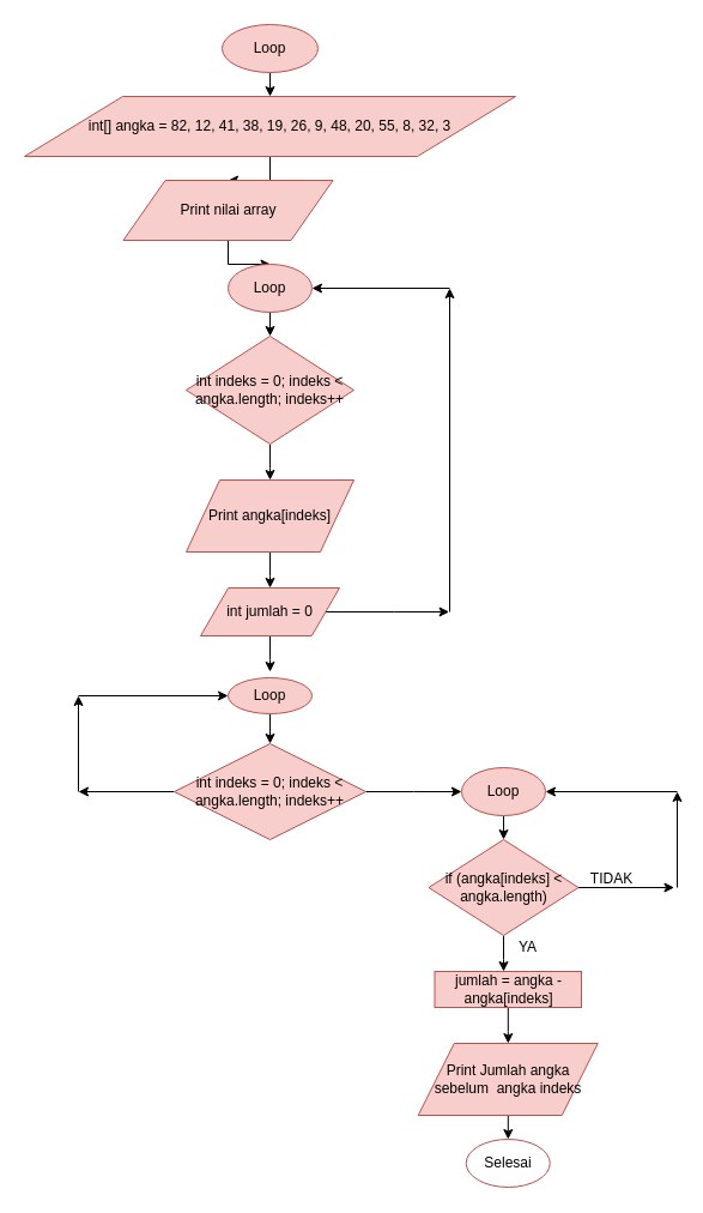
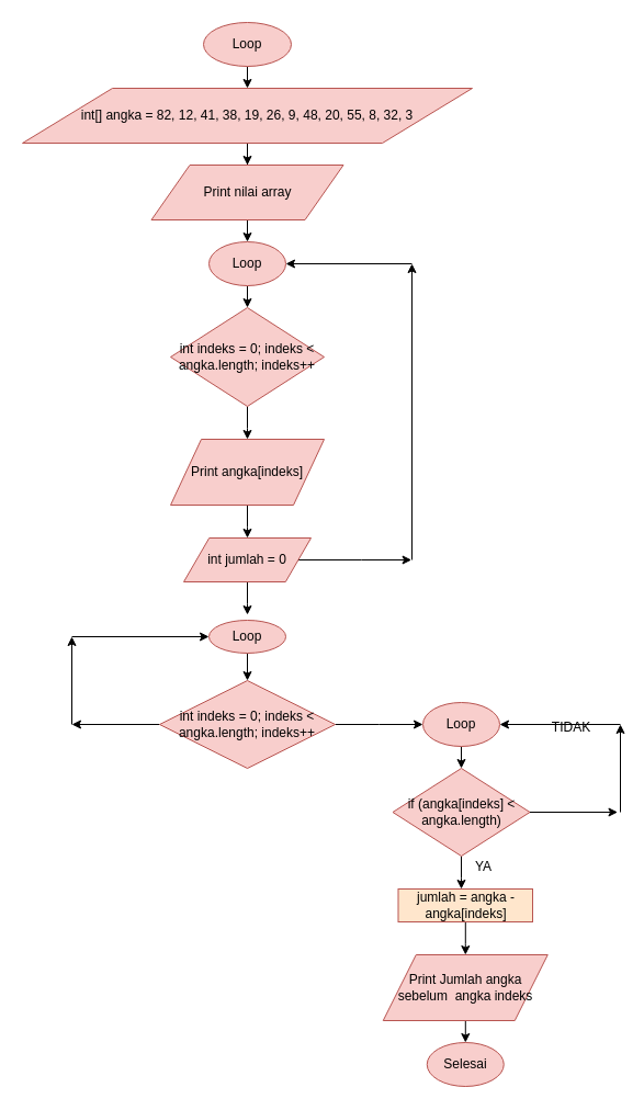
- <mxCell id="7" value="Print nilai array" style="shape=parallelogram;perimeter=parallelogramPerimeter;whiteSpace=wrap;html=1;fillColor=#f8cecc;strokeColor=#b85450;" vertex="1" parent="1"><mxGeometry x="102.5" y="150" width="175" height="50" as="geometry" /></mxCell>
+ <mxCell id="7" value="Print nilai array" style="shape=parallelogram;perimeter=parallelogramPerimeter;whiteSpace=wrap;html=1;fillColor=#f8cecc;strokeColor=#b85450;" vertex="1" parent="1"><mxGeometry x="137.5" y="150" width="175" height="50" as="geometry" /></mxCell>
- <mxCell id="38" value="TIDAK" style="text;html=1;align=center;verticalAlign=middle;resizable=0;points=[];autosize=1;" vertex="1" parent="1"><mxGeometry x="485" y="723" width="50" height="20" as="geometry" /></mxCell>
+ <mxCell id="38" value="TIDAK" style="text;html=1;align=center;verticalAlign=middle;resizable=0;points=[];autosize=1;" vertex="1" parent="1"><mxGeometry x="495" y="653" width="50" height="20" as="geometry" /></mxCell>
- <mxCell id="28" value="jumlah = angka - angka[indeks]" style="rounded=0;whiteSpace=wrap;html=1;fillColor=#f8cecc;strokeColor=#b85450;" vertex="1" parent="1"><mxGeometry x="362.5" y="810" width="122.5" height="30" as="geometry" /></mxCell>
+ <mxCell id="28" value="jumlah = angka - angka[indeks]" style="rounded=0;whiteSpace=wrap;html=1;fillColor=#ffe6cc;strokeColor=#b85450;" vertex="1" parent="1"><mxGeometry x="362.5" y="810" width="122.5" height="30" as="geometry" /></mxCell>
- <mxCell id="31" value="Selesai" style="ellipse;whiteSpace=wrap;html=1;fillColor=#ffffff;strokeColor=#b85450;" vertex="1" parent="1"><mxGeometry x="388.75" y="950" width="70" height="40" as="geometry" /></mxCell>
+ <mxCell id="31" value="Selesai" style="ellipse;whiteSpace=wrap;html=1;fillColor=#f8cecc;strokeColor=#b85450;" vertex="1" parent="1"><mxGeometry x="388.75" y="950" width="70" height="40" as="geometry" /></mxCell>
